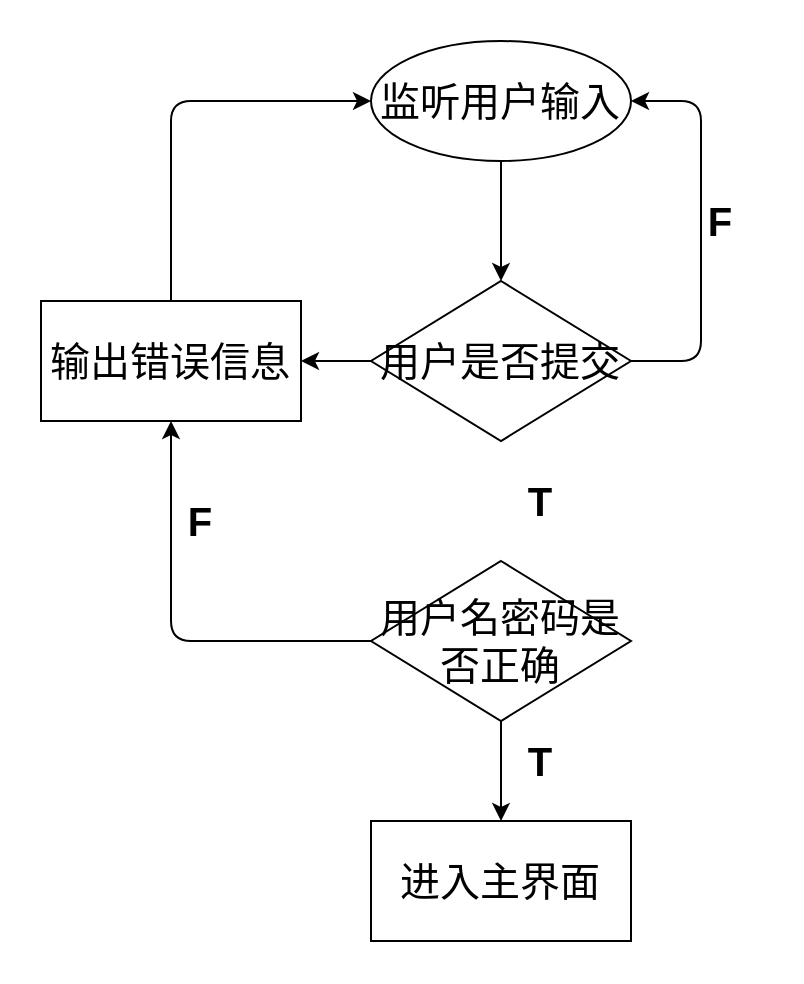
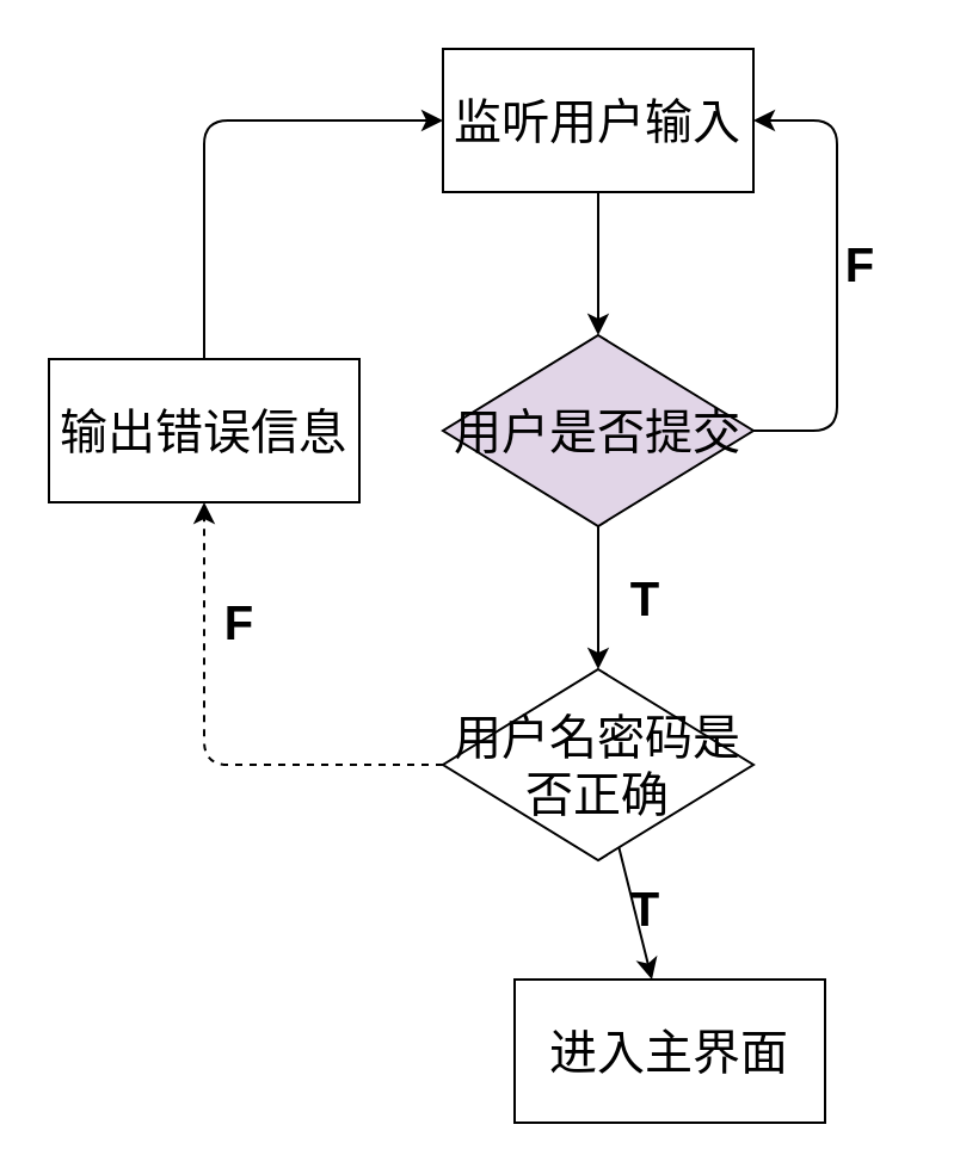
- <mxCell id="2" value="&lt;font style=&quot;font-size: 20px&quot;&gt;监听用户输入&lt;/font&gt;" style="ellipse;whiteSpace=wrap;html=1;" vertex="1" parent="1"><mxGeometry x="185" y="20" width="130" height="60" as="geometry" /></mxCell>
+ <mxCell id="2" value="&lt;font style=&quot;font-size: 20px&quot;&gt;监听用户输入&lt;/font&gt;" style="rounded=0;whiteSpace=wrap;html=1;" vertex="1" parent="1"><mxGeometry x="185" y="20" width="130" height="60" as="geometry" /></mxCell>
- <mxCell id="9" value="" style="endArrow=classic;html=1;" edge="1" parent="1" source="3" target="10"><mxGeometry width="50" height="50" relative="1" as="geometry"><mxPoint x="330" y="280" as="sourcePoint" /><mxPoint x="380" y="230" as="targetPoint" /></mxGeometry></mxCell>
+ <mxCell id="9" value="" style="endArrow=classic;html=1;" edge="1" parent="1" source="3" target="8"><mxGeometry width="50" height="50" relative="1" as="geometry"><mxPoint x="330" y="280" as="sourcePoint" /><mxPoint x="380" y="230" as="targetPoint" /></mxGeometry></mxCell>
- <mxCell id="3" value="&lt;font style=&quot;font-size: 20px&quot;&gt;用户是否提交&lt;/font&gt;" style="rhombus;whiteSpace=wrap;html=1;" vertex="1" parent="1"><mxGeometry x="185" y="140" width="130" height="80" as="geometry" /></mxCell>
+ <mxCell id="3" value="&lt;font style=&quot;font-size: 20px&quot;&gt;用户是否提交&lt;/font&gt;" style="rhombus;whiteSpace=wrap;html=1;fillColor=#e1d5e7;" vertex="1" parent="1"><mxGeometry x="185" y="140" width="130" height="80" as="geometry" /></mxCell>
- <mxCell id="11" value="" style="edgeStyle=segmentEdgeStyle;endArrow=classic;html=1;" edge="1" parent="1" source="8" target="10"><mxGeometry width="50" height="50" relative="1" as="geometry"><mxPoint x="190" y="180" as="sourcePoint" /><mxPoint x="240" y="130" as="targetPoint" /></mxGeometry></mxCell>
+ <mxCell id="11" value="" style="edgeStyle=segmentEdgeStyle;endArrow=classic;html=1;dashed=1;" edge="1" parent="1" source="8" target="10"><mxGeometry width="50" height="50" relative="1" as="geometry"><mxPoint x="190" y="180" as="sourcePoint" /><mxPoint x="240" y="130" as="targetPoint" /></mxGeometry></mxCell>
- <mxCell id="14" value="&lt;span style=&quot;font-size: 20px&quot;&gt;进入主界面&lt;/span&gt;" style="rounded=0;whiteSpace=wrap;html=1;" vertex="1" parent="1"><mxGeometry x="185" y="410" width="130" height="60" as="geometry" /></mxCell>
+ <mxCell id="14" value="&lt;span style=&quot;font-size: 20px&quot;&gt;进入主界面&lt;/span&gt;" style="rounded=0;whiteSpace=wrap;html=1;" vertex="1" parent="1"><mxGeometry x="215" y="410" width="130" height="60" as="geometry" /></mxCell>
